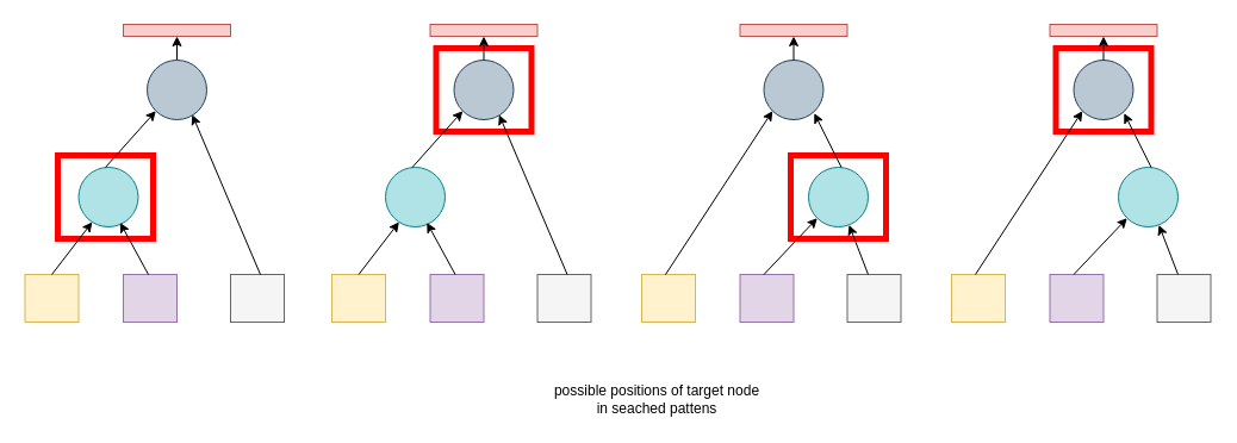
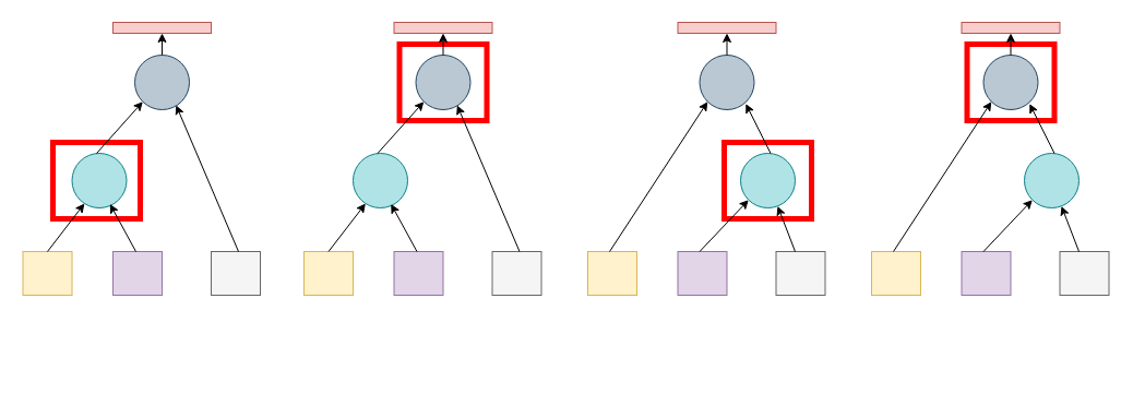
- <mxCell id="50" value="possible positions of target node in seached pattens" style="text;html=1;align=center;verticalAlign=middle;whiteSpace=wrap;rounded=0;" vertex="1" parent="1"><mxGeometry x="460.5" y="320" width="180" height="30" as="geometry" /></mxCell>
